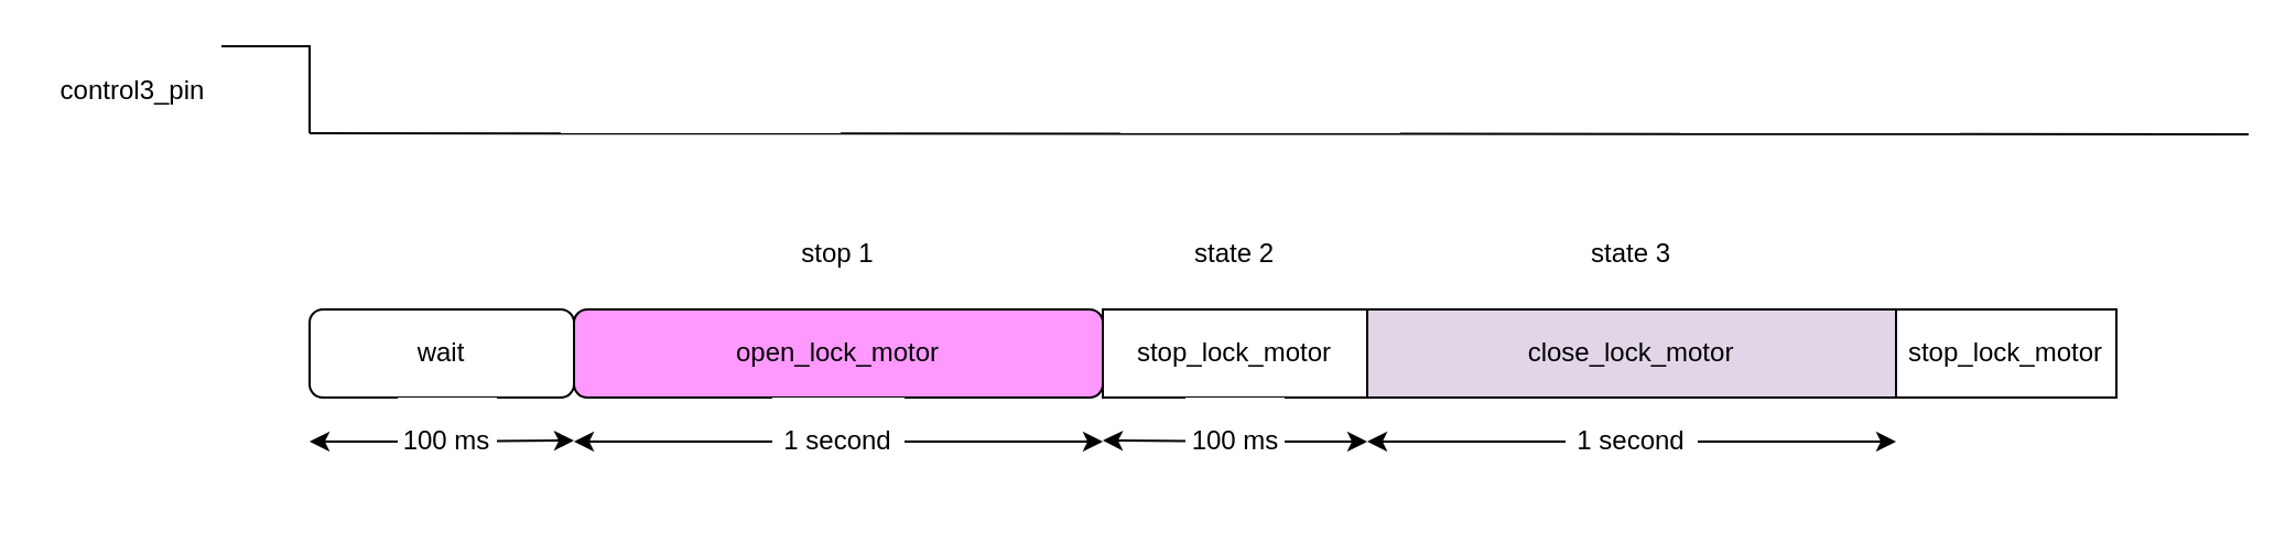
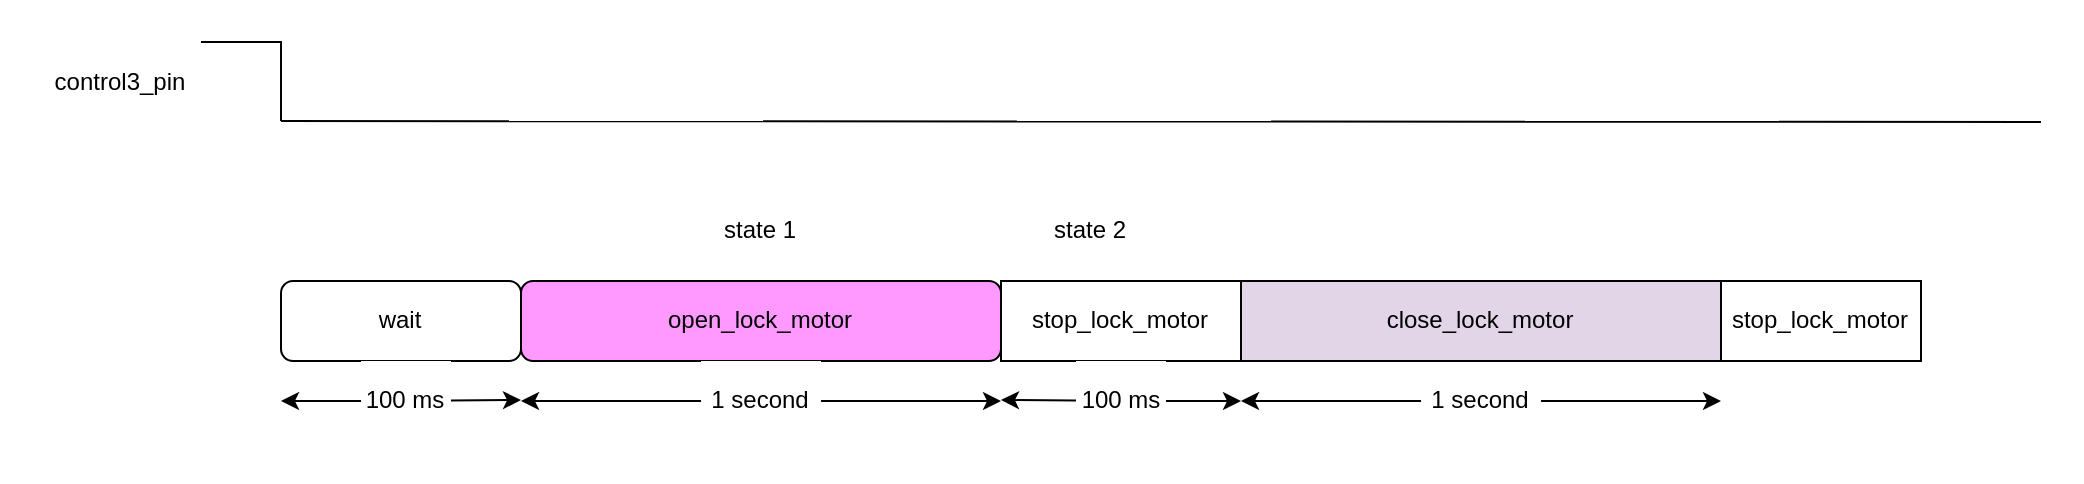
- <mxCell id="21" value="stop 1" style="text;html=1;strokeColor=none;fillColor=none;align=center;verticalAlign=middle;whiteSpace=wrap;rounded=0;" vertex="1" parent="1"><mxGeometry x="350" y="100" width="60" height="30" as="geometry" /></mxCell>
+ <mxCell id="21" value="state 1" style="text;html=1;strokeColor=none;fillColor=none;align=center;verticalAlign=middle;whiteSpace=wrap;rounded=0;" vertex="1" parent="1"><mxGeometry x="350" y="100" width="60" height="30" as="geometry" /></mxCell>
- <mxCell id="22" value="state 2" style="text;html=1;strokeColor=none;fillColor=none;align=center;verticalAlign=middle;whiteSpace=wrap;rounded=0;" vertex="1" parent="1"><mxGeometry x="530" y="100" width="60" height="30" as="geometry" /></mxCell>
+ <mxCell id="22" value="state 2" style="text;html=1;strokeColor=none;fillColor=none;align=center;verticalAlign=middle;whiteSpace=wrap;rounded=0;" vertex="1" parent="1"><mxGeometry x="515" y="100" width="60" height="30" as="geometry" /></mxCell>
- <mxCell id="23" value="state 3" style="text;html=1;strokeColor=none;fillColor=none;align=center;verticalAlign=middle;whiteSpace=wrap;rounded=0;" vertex="1" parent="1"><mxGeometry x="710" y="100" width="60" height="30" as="geometry" /></mxCell>
